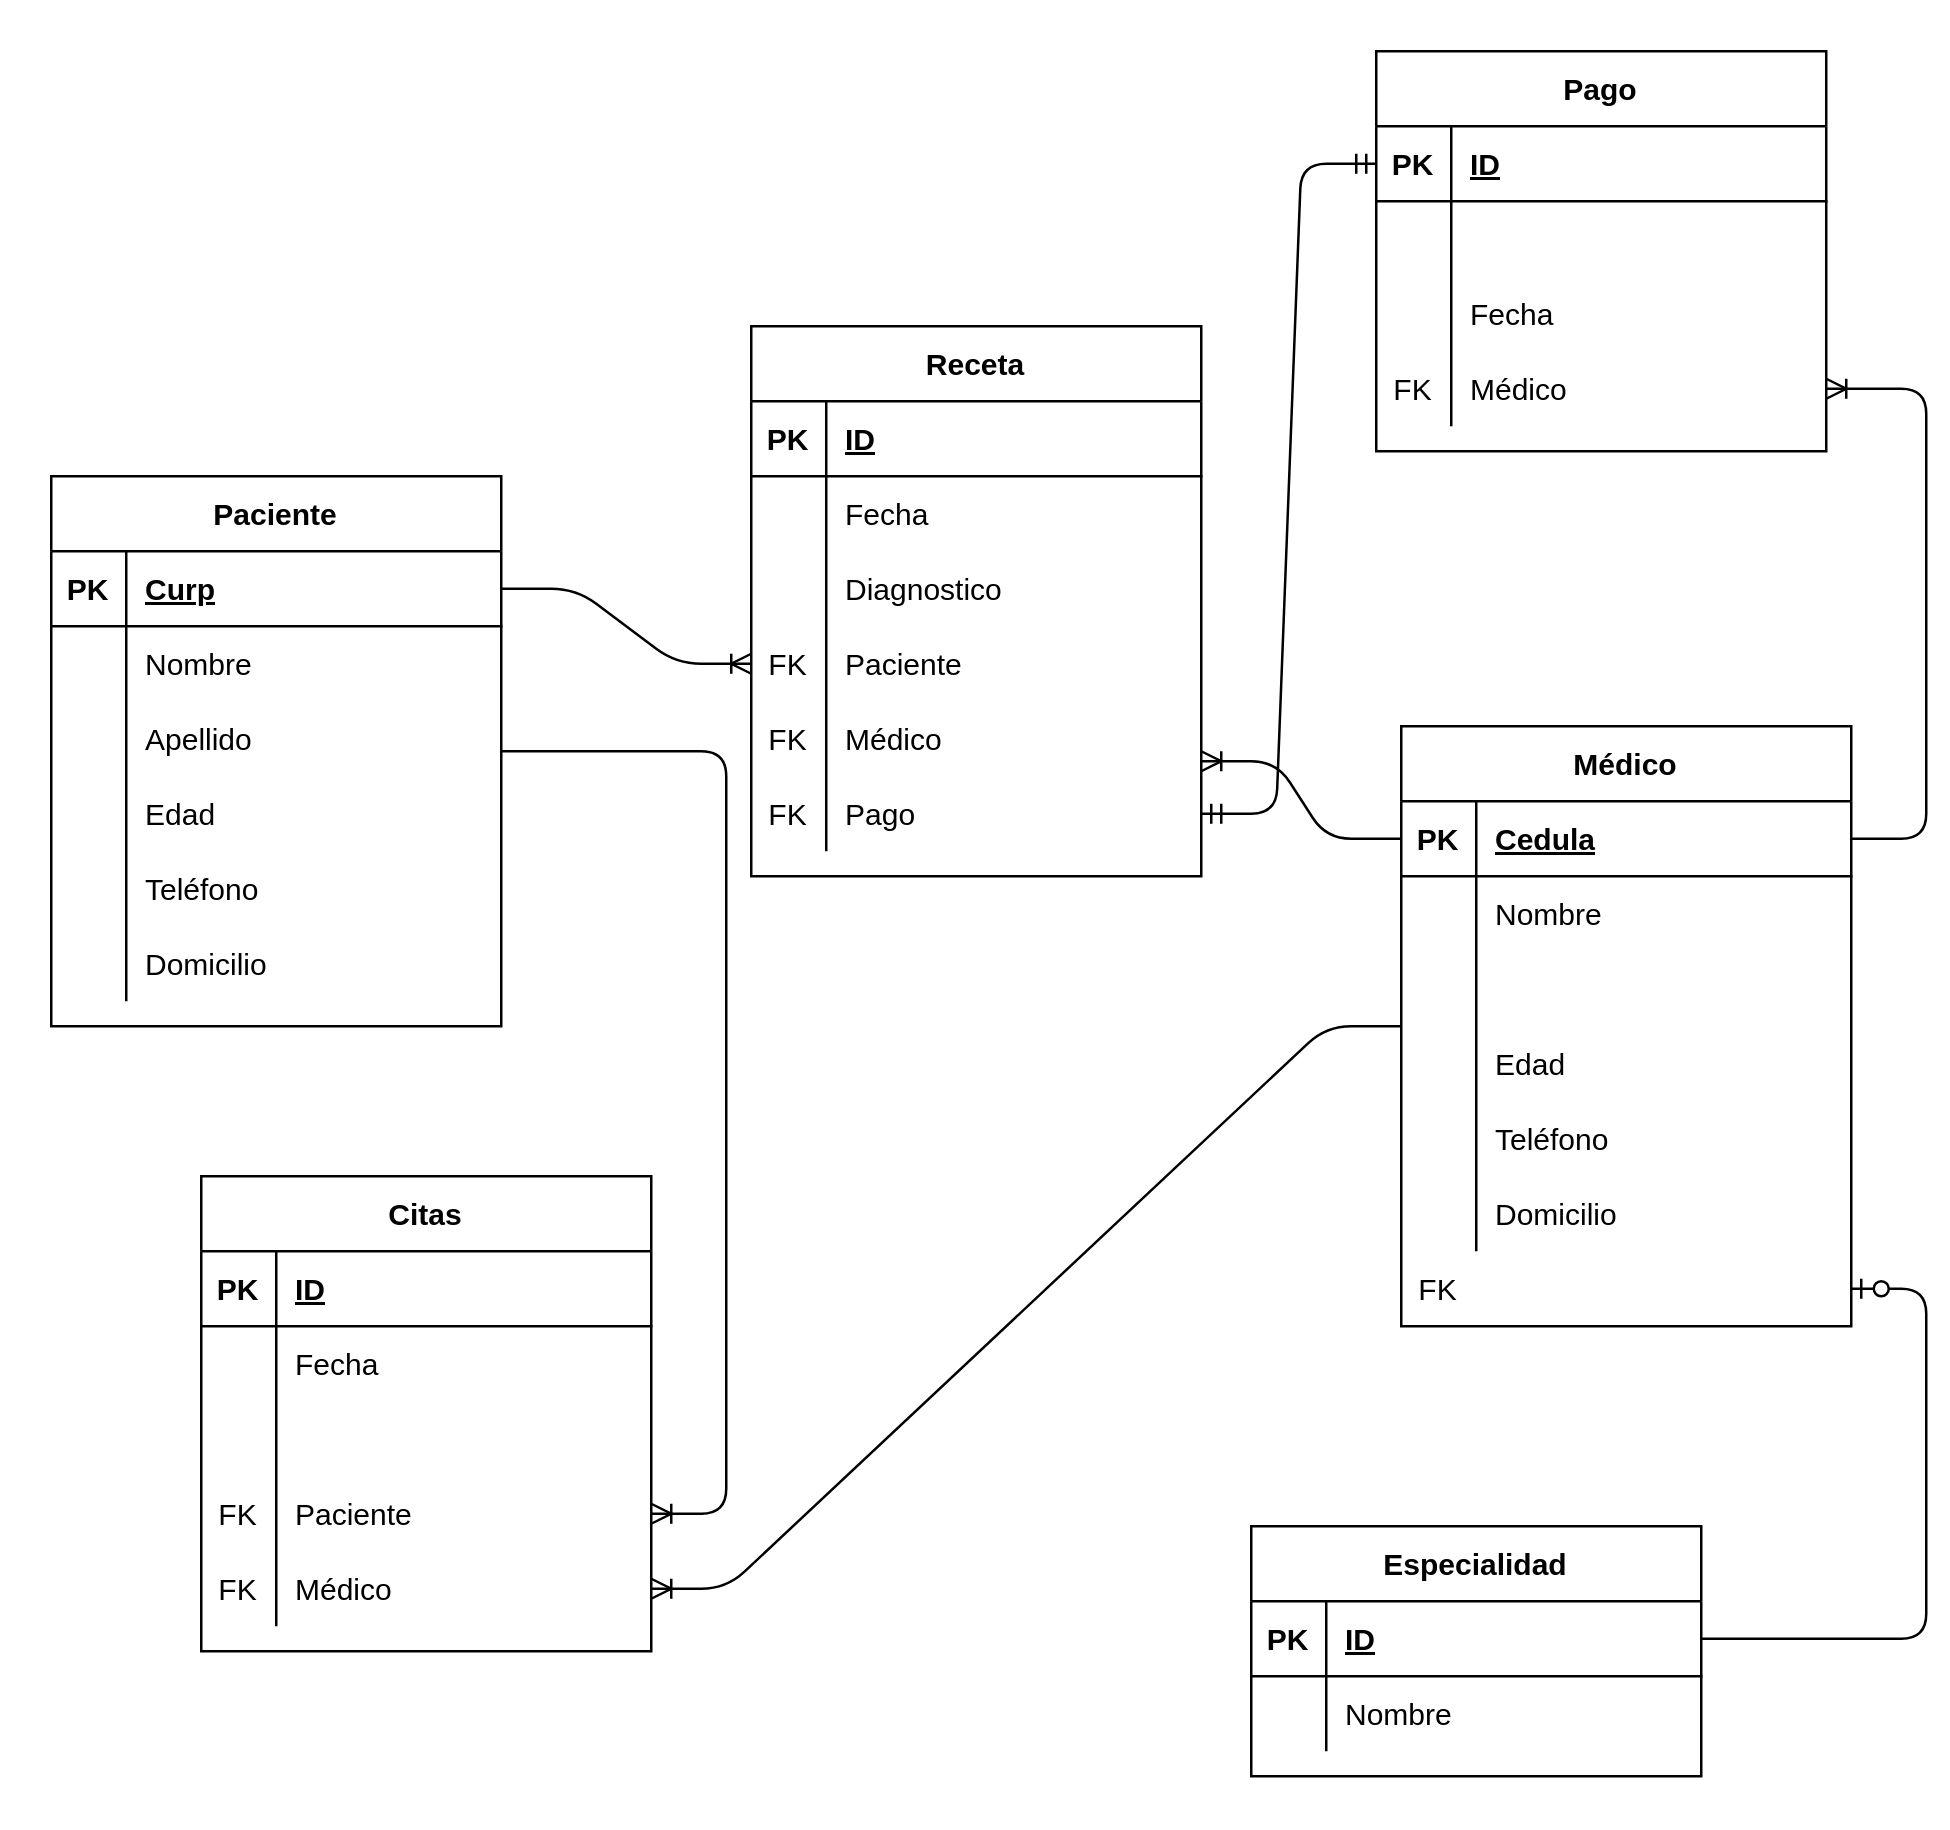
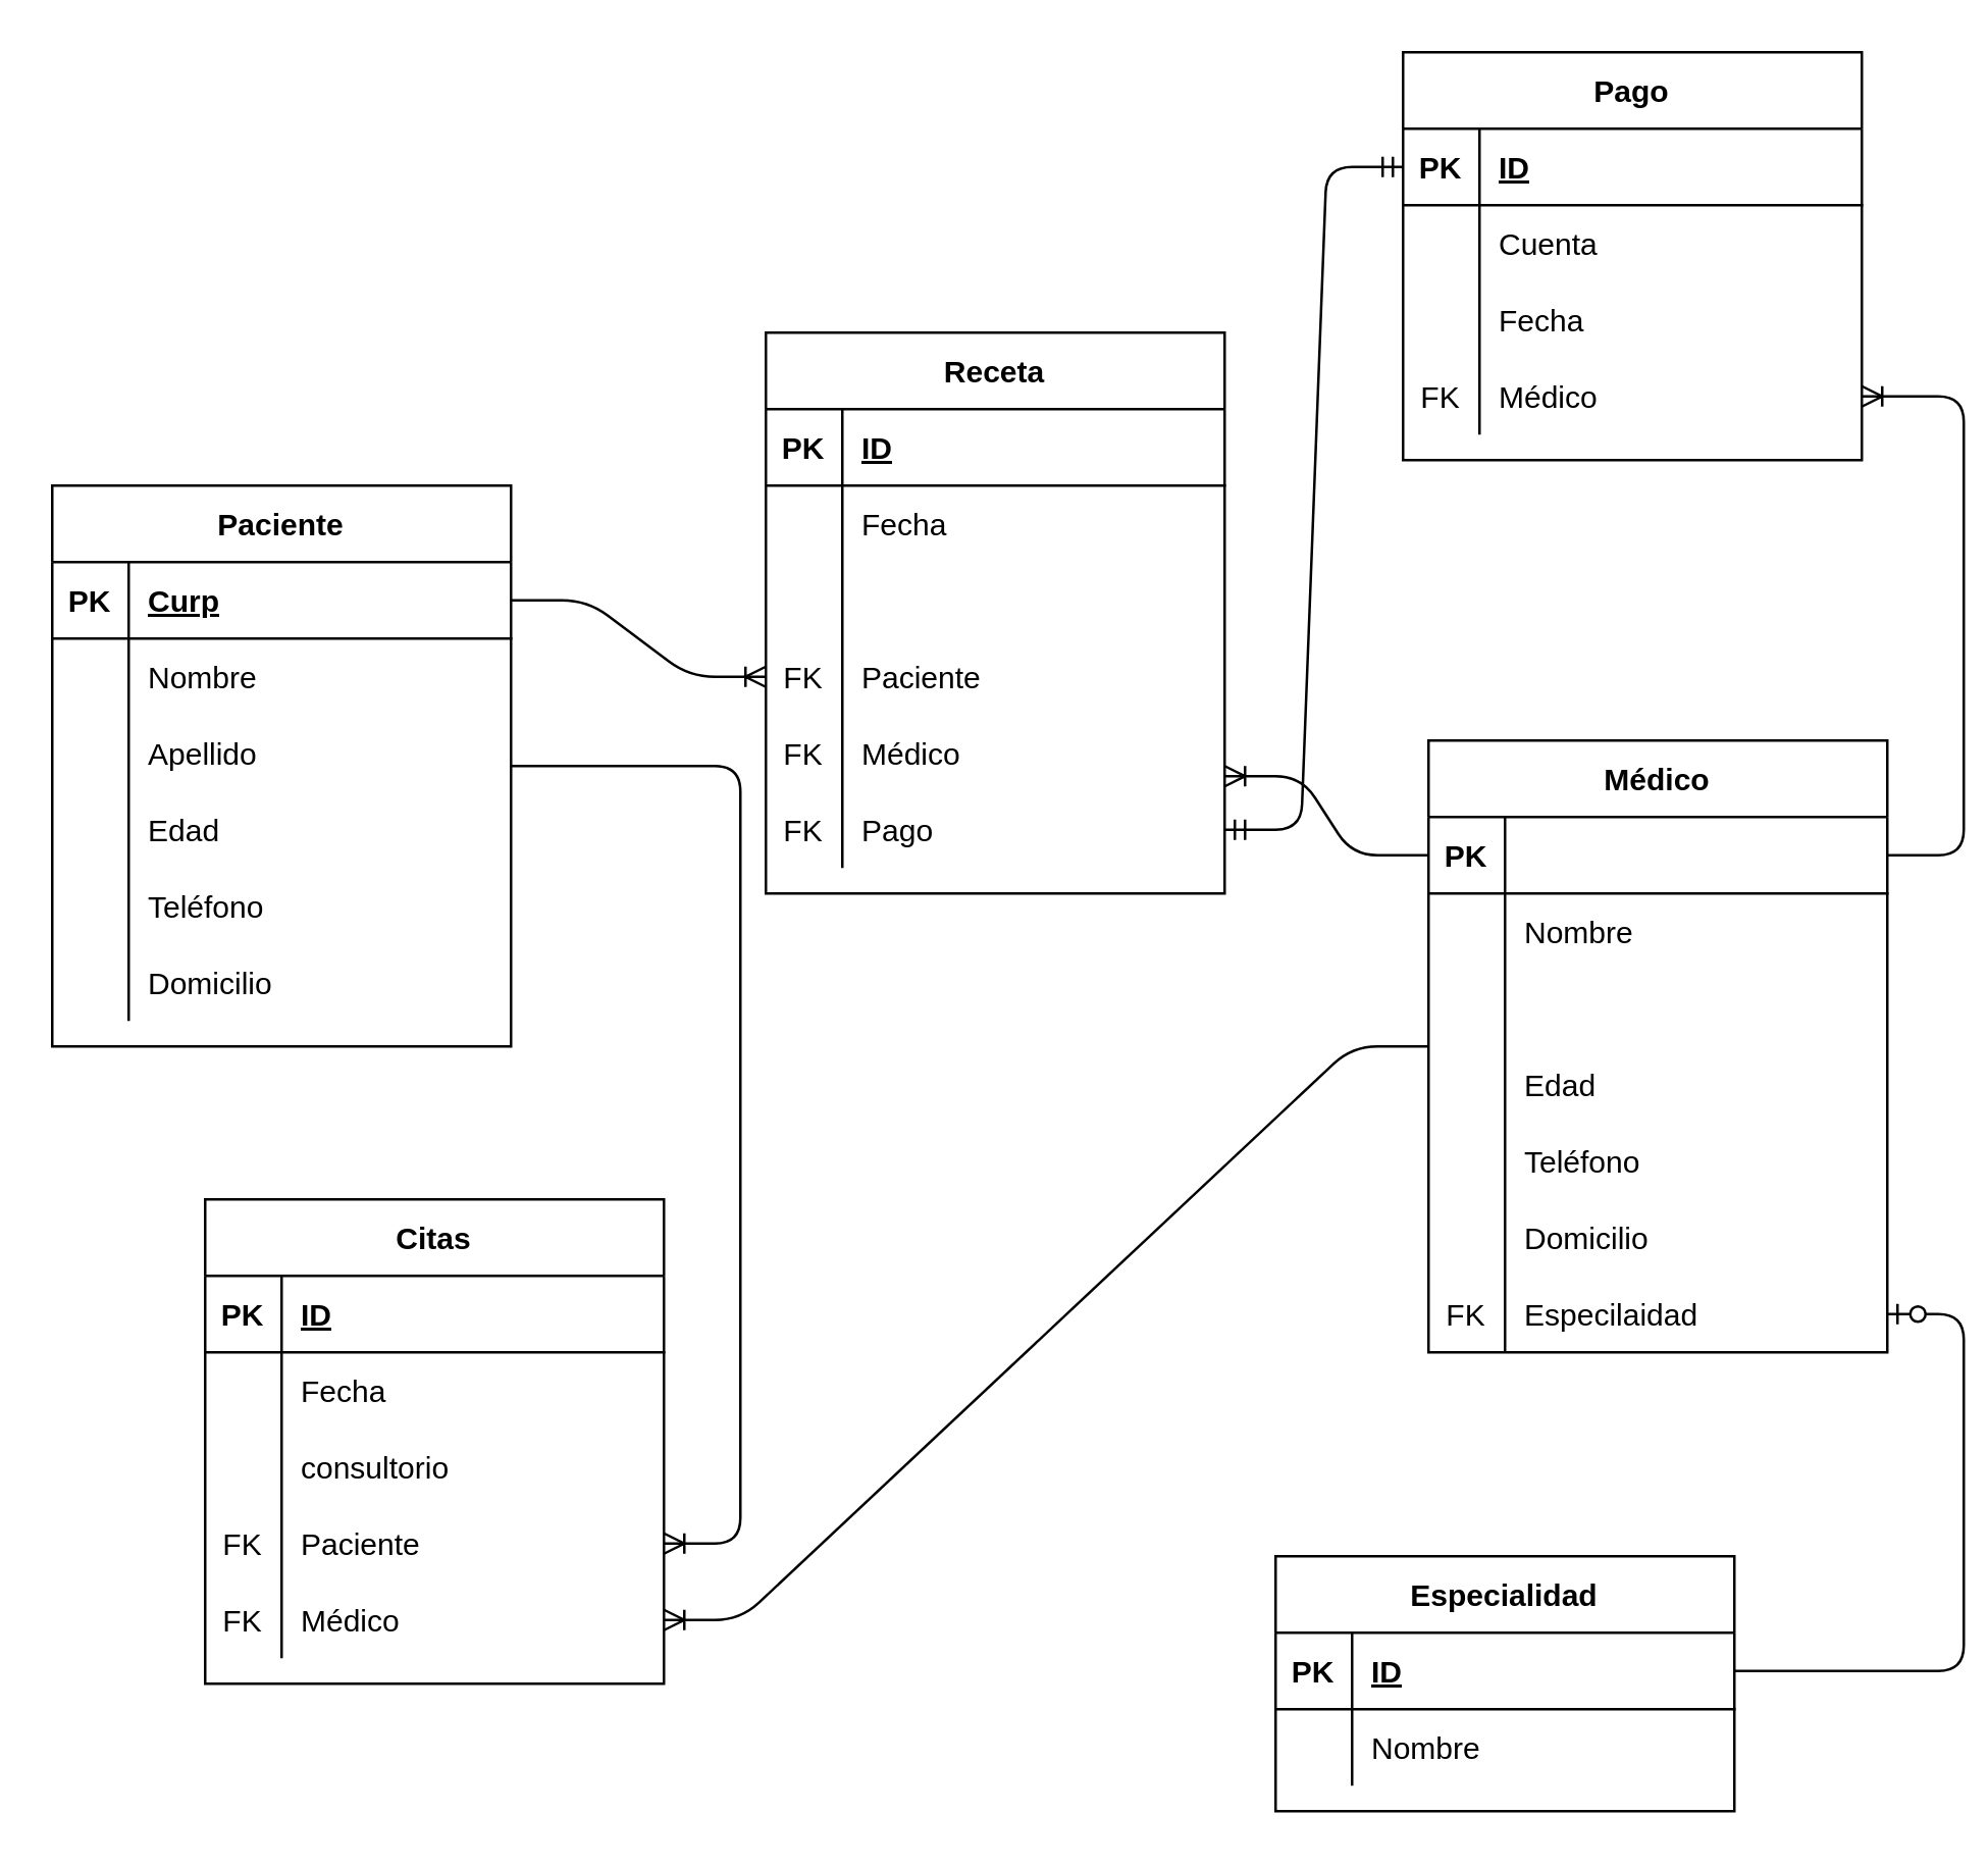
+ <mxCell id="90" value="Cuenta" style="shape=partialRectangle;connectable=0;fillColor=none;top=0;left=0;bottom=0;right=0;align=left;spacingLeft=6;overflow=hidden;" vertex="1" parent="88"><mxGeometry x="30" width="150" height="30" as="geometry" /></mxCell>
- <mxCell id="74" value="Diagnostico" style="shape=partialRectangle;connectable=0;fillColor=none;top=0;left=0;bottom=0;right=0;align=left;spacingLeft=6;overflow=hidden;" vertex="1" parent="72"><mxGeometry x="30" width="150" height="30" as="geometry" /></mxCell>
- <mxCell id="5" value="Cedula" style="shape=partialRectangle;connectable=0;fillColor=none;top=0;left=0;bottom=0;right=0;align=left;spacingLeft=6;fontStyle=5;overflow=hidden;" vertex="1" parent="3"><mxGeometry x="30" width="150" height="30" as="geometry" /></mxCell>
+ <mxCell id="22" value="Especilaidad" style="shape=partialRectangle;connectable=0;fillColor=none;top=0;left=0;bottom=0;right=0;align=left;spacingLeft=6;overflow=hidden;" vertex="1" parent="20"><mxGeometry x="30" width="150" height="30" as="geometry" /></mxCell>
+ <mxCell id="58" value="consultorio" style="shape=partialRectangle;connectable=0;fillColor=none;top=0;left=0;bottom=0;right=0;align=left;spacingLeft=6;overflow=hidden;" vertex="1" parent="56"><mxGeometry x="30" width="150" height="30" as="geometry" /></mxCell>
